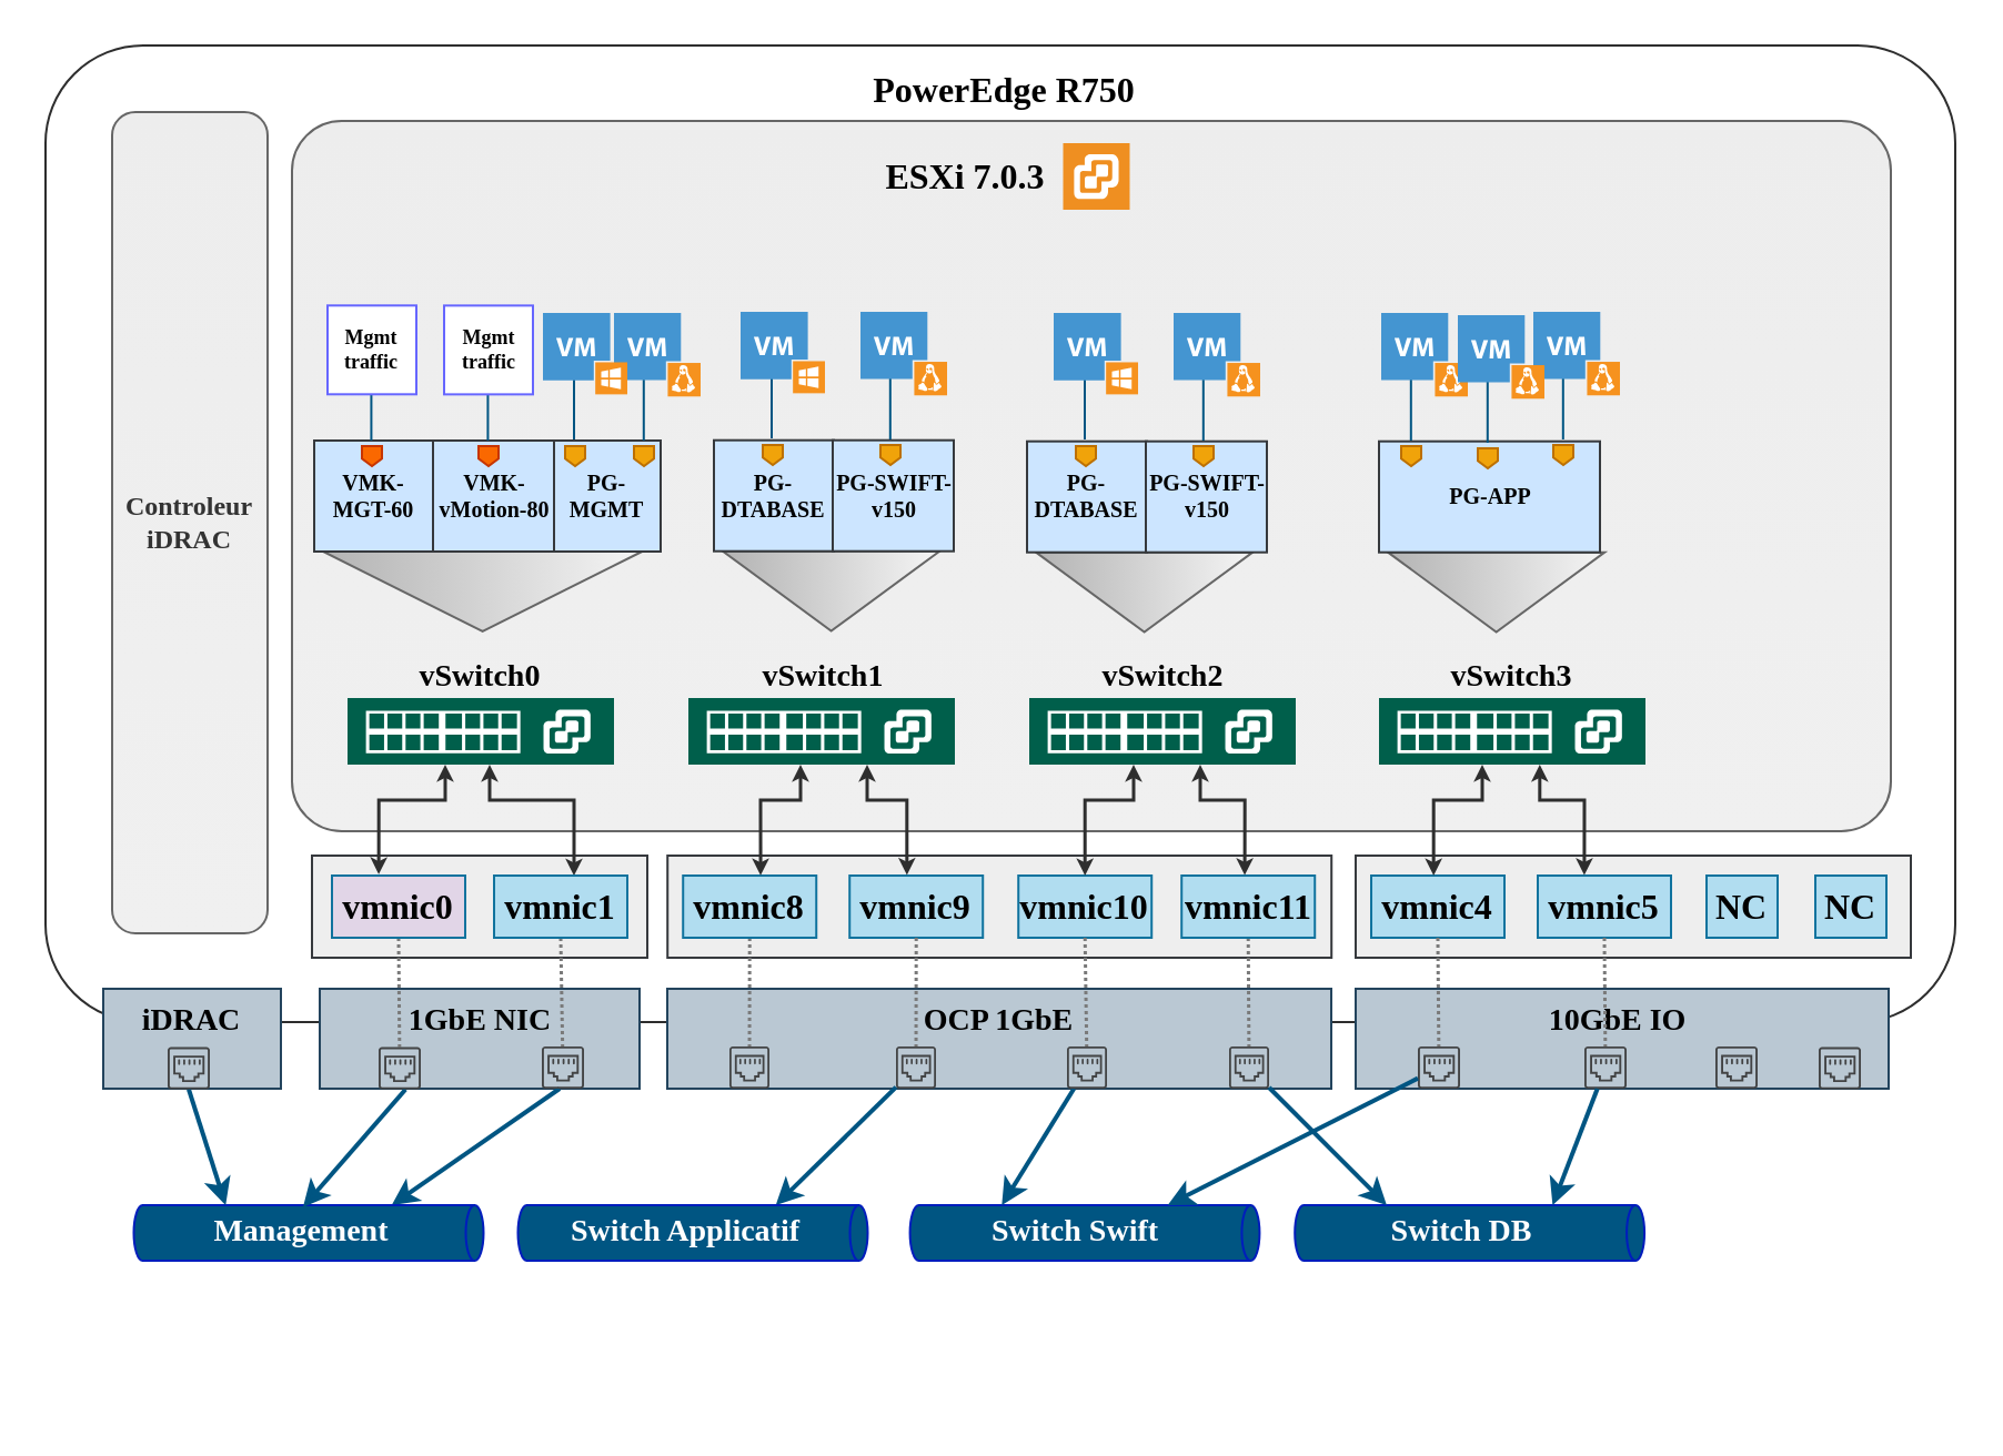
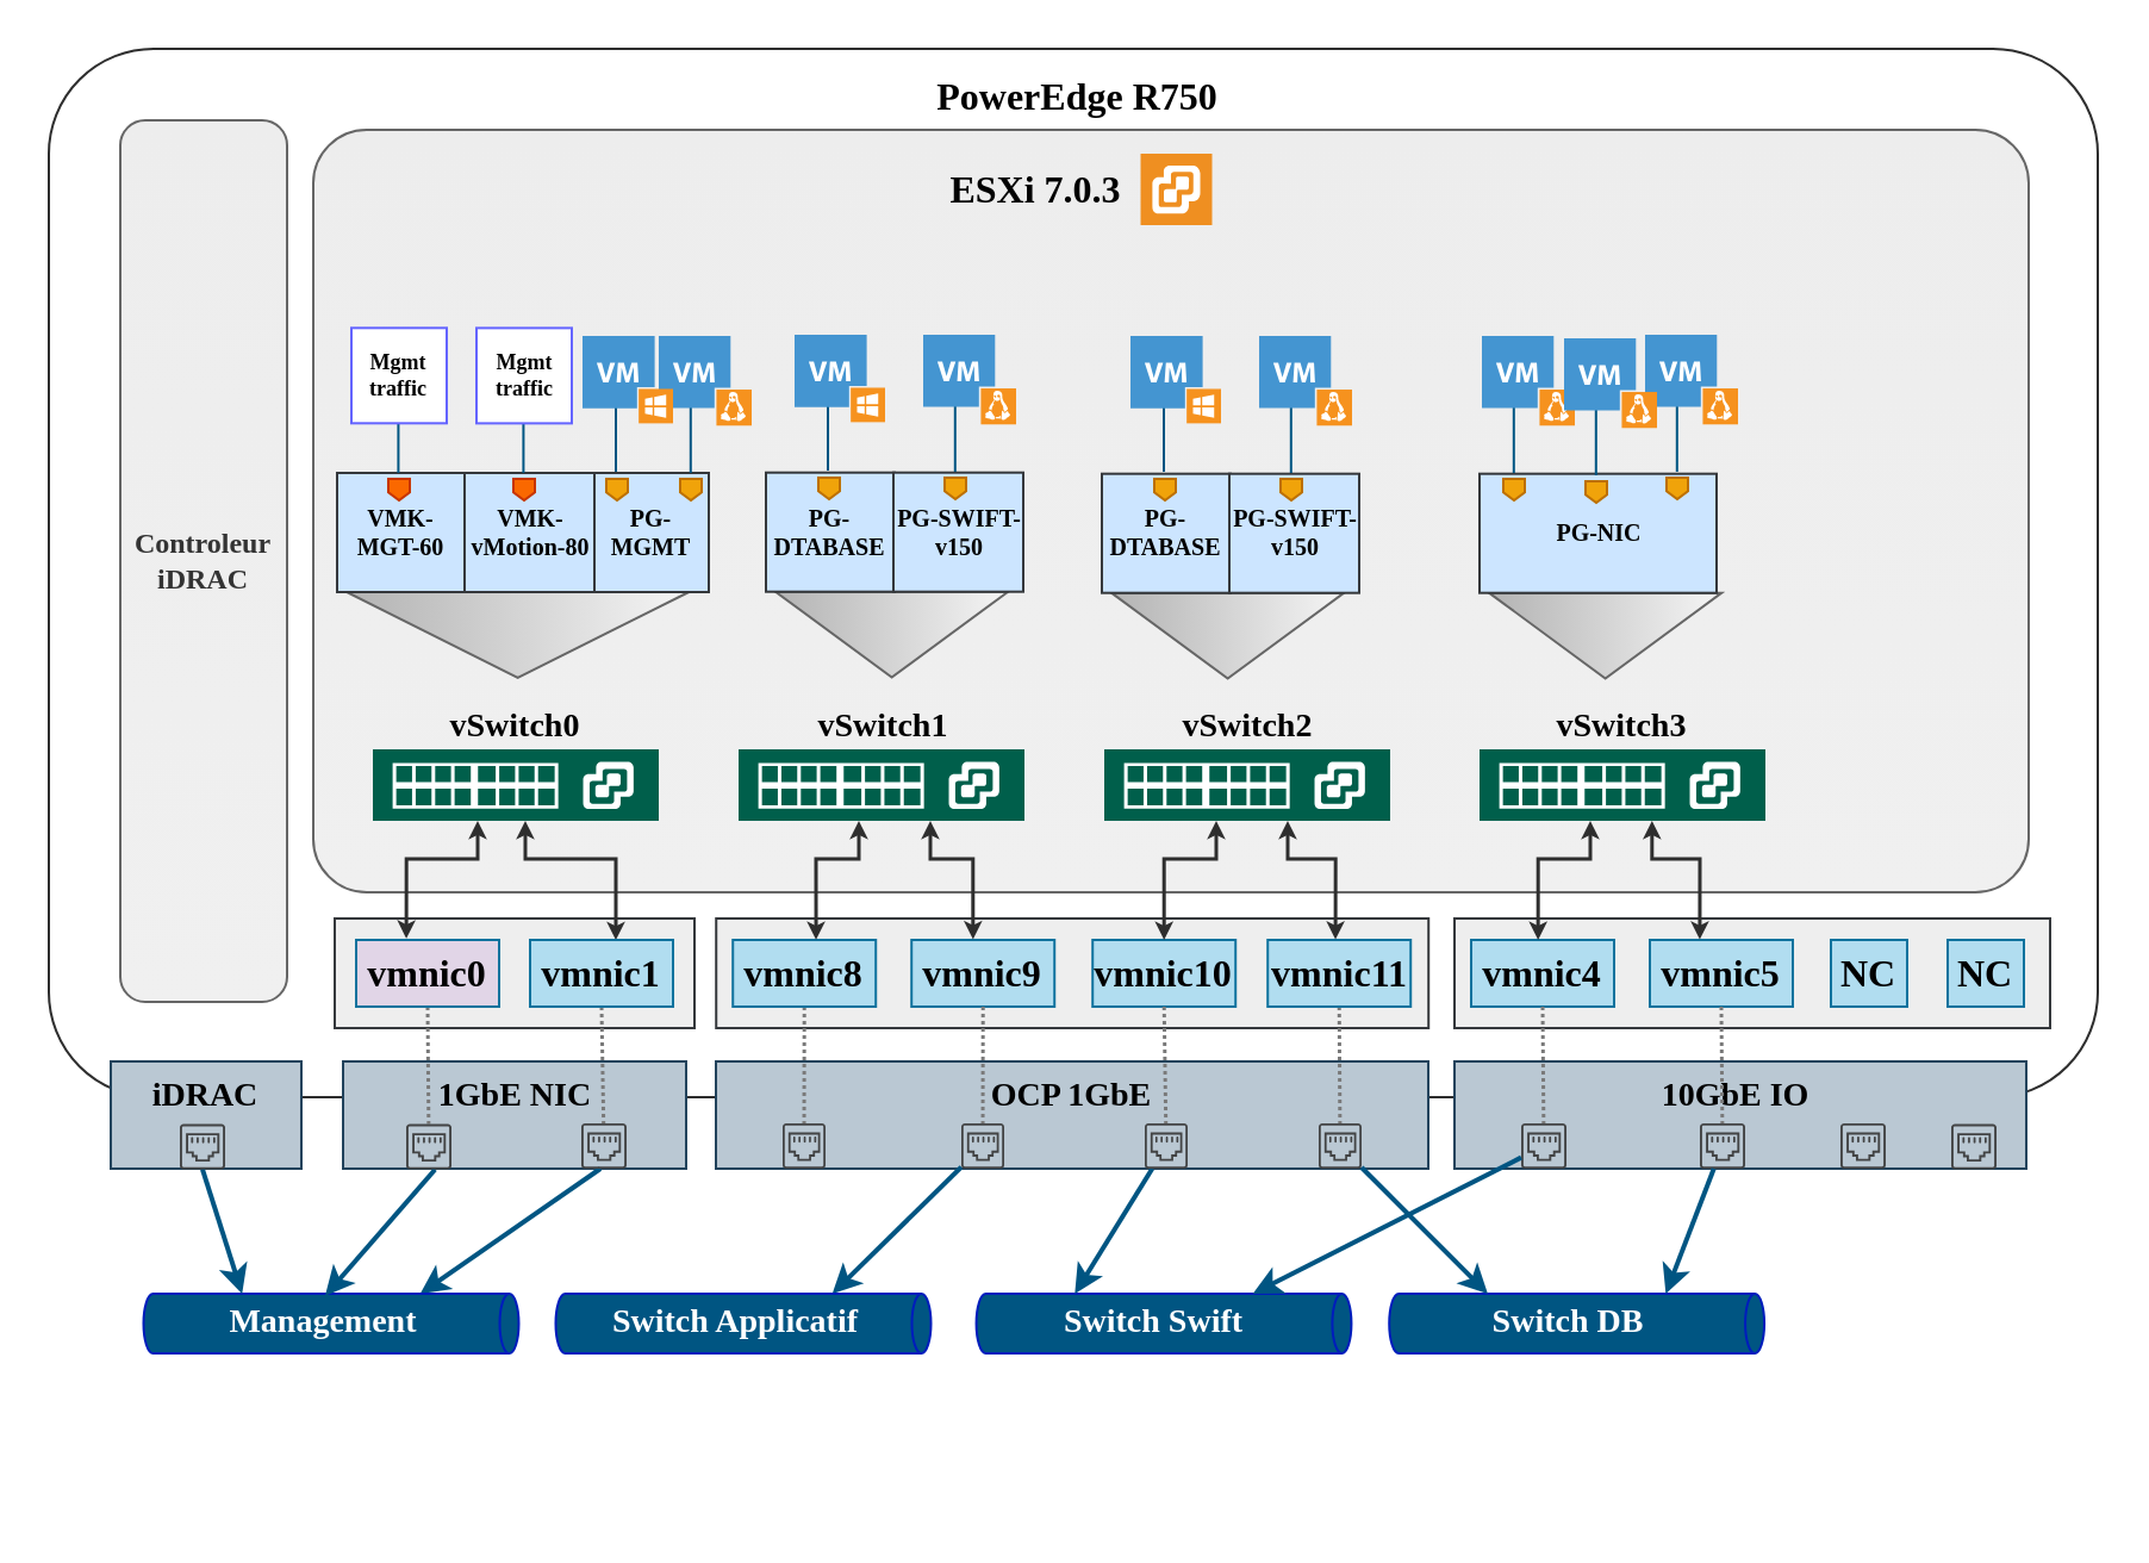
- <mxCell id="116" value="&lt;font style=&quot;font-size: 10px;&quot;&gt;PG-APP&lt;/font&gt;" style="rounded=0;whiteSpace=wrap;html=1;fontFamily=Times New Roman;fontSize=10;fillColor=#cce5ff;strokeColor=#36393d;fontStyle=1" vertex="1" parent="1"><mxGeometry x="620.5" y="198.35" width="99.5" height="50" as="geometry" /></mxCell>
+ <mxCell id="116" value="&lt;font style=&quot;font-size: 10px;&quot;&gt;PG-NIC&lt;/font&gt;" style="rounded=0;whiteSpace=wrap;html=1;fontFamily=Times New Roman;fontSize=10;fillColor=#cce5ff;strokeColor=#36393d;fontStyle=1" vertex="1" parent="1"><mxGeometry x="620.5" y="198.35" width="99.5" height="50" as="geometry" /></mxCell>
